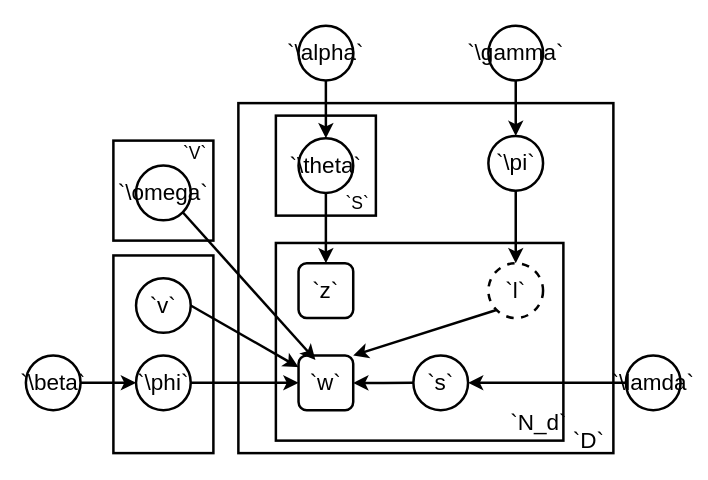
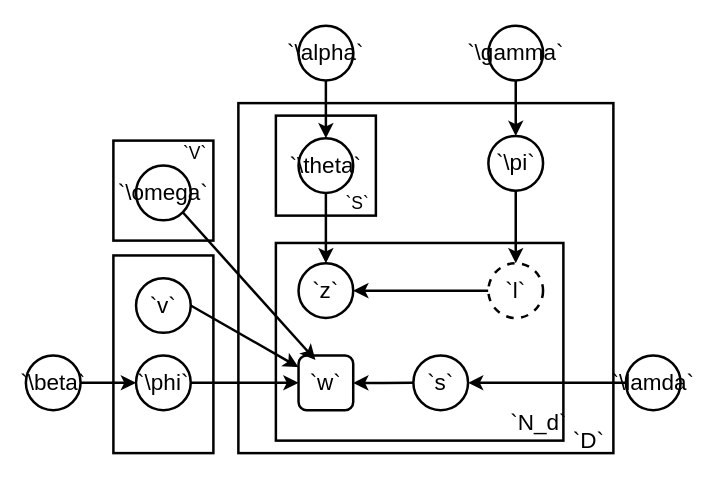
- <mxCell id="17" value="&lt;font style=&quot;font-size: 18px&quot;&gt;`z`&lt;/font&gt;" style="whiteSpace=wrap;html=1;aspect=fixed;strokeWidth=2;rounded=1;" parent="1" vertex="1"><mxGeometry x="238.13" y="210.13" width="43.75" height="43.75" as="geometry" /></mxCell>
+ <mxCell id="17" value="&lt;font style=&quot;font-size: 18px&quot;&gt;`z`&lt;/font&gt;" style="ellipse;whiteSpace=wrap;html=1;aspect=fixed;strokeWidth=2;" parent="1" vertex="1"><mxGeometry x="238.13" y="210.13" width="43.75" height="43.75" as="geometry" /></mxCell>
+ <mxCell id="14" style="edgeStyle=orthogonalEdgeStyle;rounded=0;orthogonalLoop=1;jettySize=auto;html=1;exitX=0;exitY=0.5;exitDx=0;exitDy=0;entryX=1;entryY=0.5;entryDx=0;entryDy=0;strokeWidth=2;" parent="1" source="16" target="17" edge="1"><mxGeometry relative="1" as="geometry" /></mxCell>
- <mxCell id="15" style="edgeStyle=none;rounded=0;orthogonalLoop=1;jettySize=auto;html=1;exitX=0;exitY=1;exitDx=0;exitDy=0;entryX=1;entryY=0;entryDx=0;entryDy=0;strokeWidth=2;" parent="1" source="16" target="18" edge="1"><mxGeometry relative="1" as="geometry" /></mxCell>
